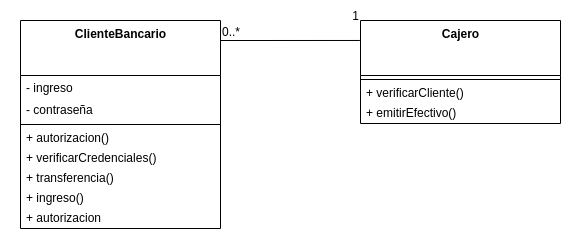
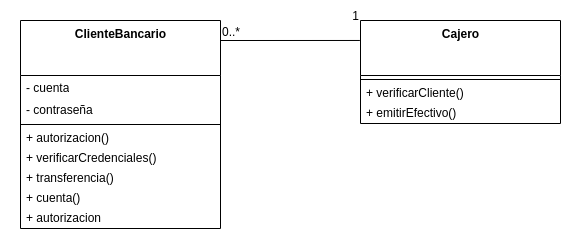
- <mxCell id="3" value="- ingreso" style="text;html=1;strokeColor=none;fillColor=none;align=left;verticalAlign=middle;spacingLeft=4;spacingRight=4;overflow=hidden;rotatable=0;points=[[0,0.5],[1,0.5]];portConstraint=eastwest;fontColor=#000000;" parent="2" vertex="1"><mxGeometry y="55" width="200" height="25" as="geometry" /></mxCell>
+ <mxCell id="3" value="- cuenta" style="text;html=1;strokeColor=none;fillColor=none;align=left;verticalAlign=middle;spacingLeft=4;spacingRight=4;overflow=hidden;rotatable=0;points=[[0,0.5],[1,0.5]];portConstraint=eastwest;fontColor=#000000;" parent="2" vertex="1"><mxGeometry y="55" width="200" height="25" as="geometry" /></mxCell>
- <mxCell id="9" value="+ ingreso()" style="text;html=1;strokeColor=none;fillColor=none;align=left;verticalAlign=middle;spacingLeft=4;spacingRight=4;overflow=hidden;rotatable=0;points=[[0,0.5],[1,0.5]];portConstraint=eastwest;fontColor=#000000;" vertex="1" parent="2"><mxGeometry y="168" width="200" height="20" as="geometry" /></mxCell>
+ <mxCell id="9" value="+ cuenta()" style="text;html=1;strokeColor=none;fillColor=none;align=left;verticalAlign=middle;spacingLeft=4;spacingRight=4;overflow=hidden;rotatable=0;points=[[0,0.5],[1,0.5]];portConstraint=eastwest;fontColor=#000000;" vertex="1" parent="2"><mxGeometry y="168" width="200" height="20" as="geometry" /></mxCell>
